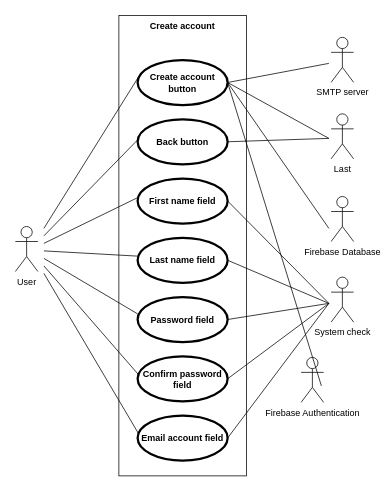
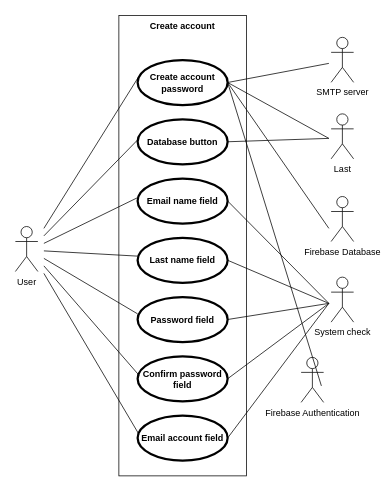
- <mxCell id="4" value="Create account button" style="shape=ellipse;html=1;strokeWidth=3;fontStyle=1;whiteSpace=wrap;align=center;perimeter=ellipsePerimeter;" parent="1" vertex="1"><mxGeometry x="183" y="79.5" width="120" height="60" as="geometry" /></mxCell>
+ <mxCell id="4" value="Create account password" style="shape=ellipse;html=1;strokeWidth=3;fontStyle=1;whiteSpace=wrap;align=center;perimeter=ellipsePerimeter;" parent="1" vertex="1"><mxGeometry x="183" y="79.5" width="120" height="60" as="geometry" /></mxCell>
- <mxCell id="5" value="Back button" style="shape=ellipse;html=1;strokeWidth=3;fontStyle=1;whiteSpace=wrap;align=center;perimeter=ellipsePerimeter;" parent="1" vertex="1"><mxGeometry x="183" y="158.5" width="120" height="60" as="geometry" /></mxCell>
+ <mxCell id="5" value="Database button" style="shape=ellipse;html=1;strokeWidth=3;fontStyle=1;whiteSpace=wrap;align=center;perimeter=ellipsePerimeter;" parent="1" vertex="1"><mxGeometry x="183" y="158.5" width="120" height="60" as="geometry" /></mxCell>
- <mxCell id="6" value="First name field" style="shape=ellipse;html=1;strokeWidth=3;fontStyle=1;whiteSpace=wrap;align=center;perimeter=ellipsePerimeter;" parent="1" vertex="1"><mxGeometry x="183" y="237.5" width="120" height="60" as="geometry" /></mxCell>
+ <mxCell id="6" value="Email name field" style="shape=ellipse;html=1;strokeWidth=3;fontStyle=1;whiteSpace=wrap;align=center;perimeter=ellipsePerimeter;" parent="1" vertex="1"><mxGeometry x="183" y="237.5" width="120" height="60" as="geometry" /></mxCell>
